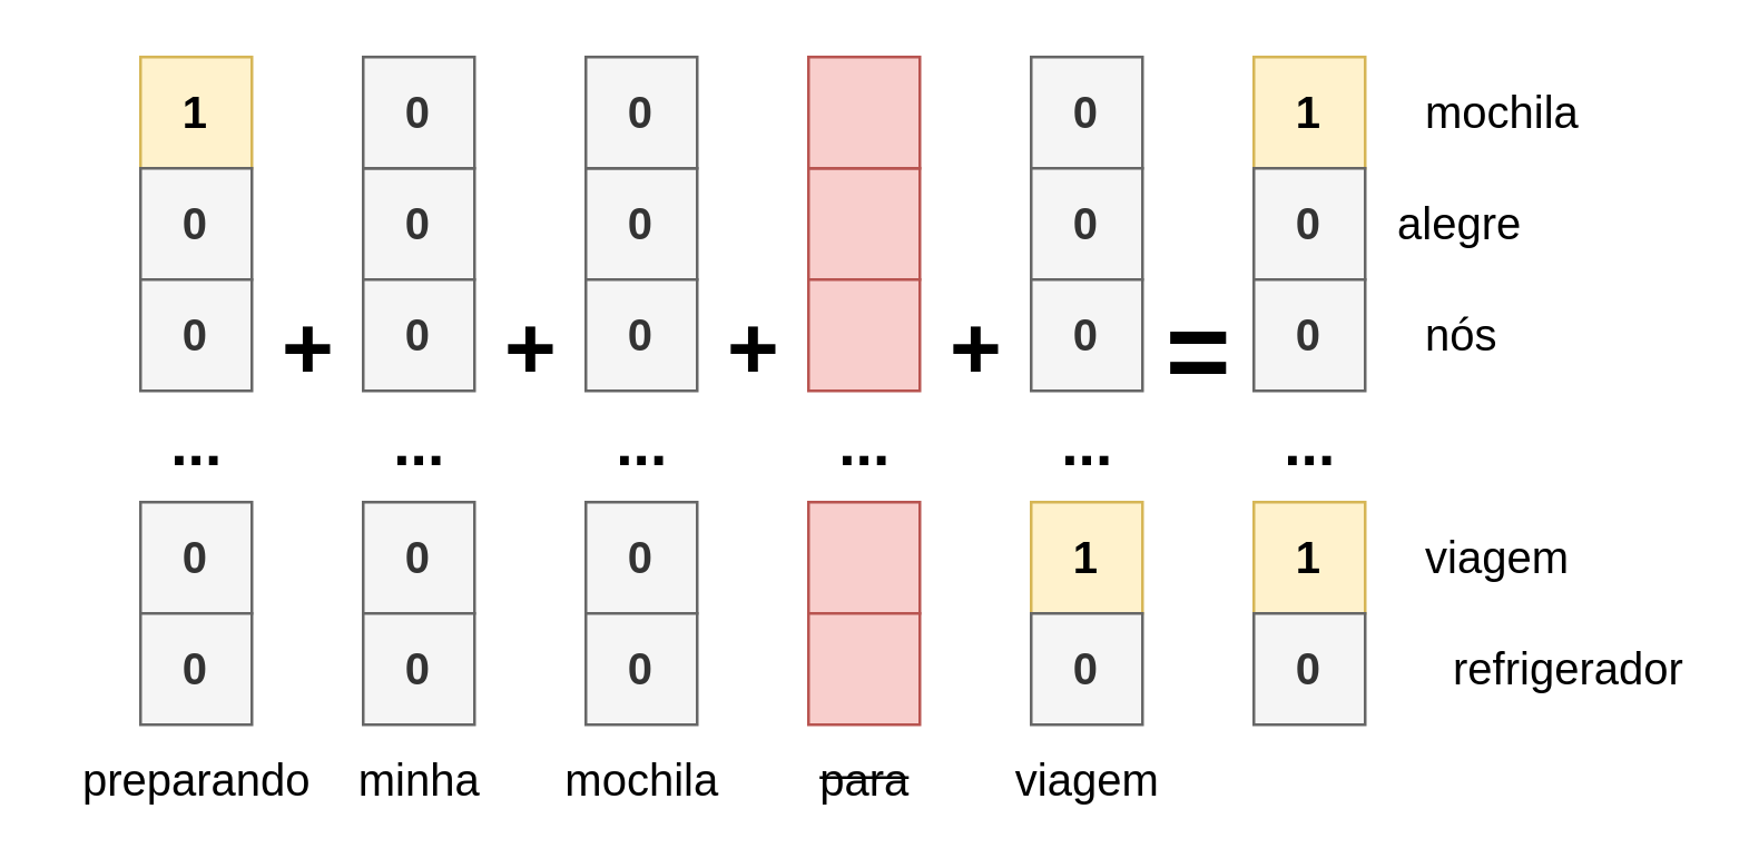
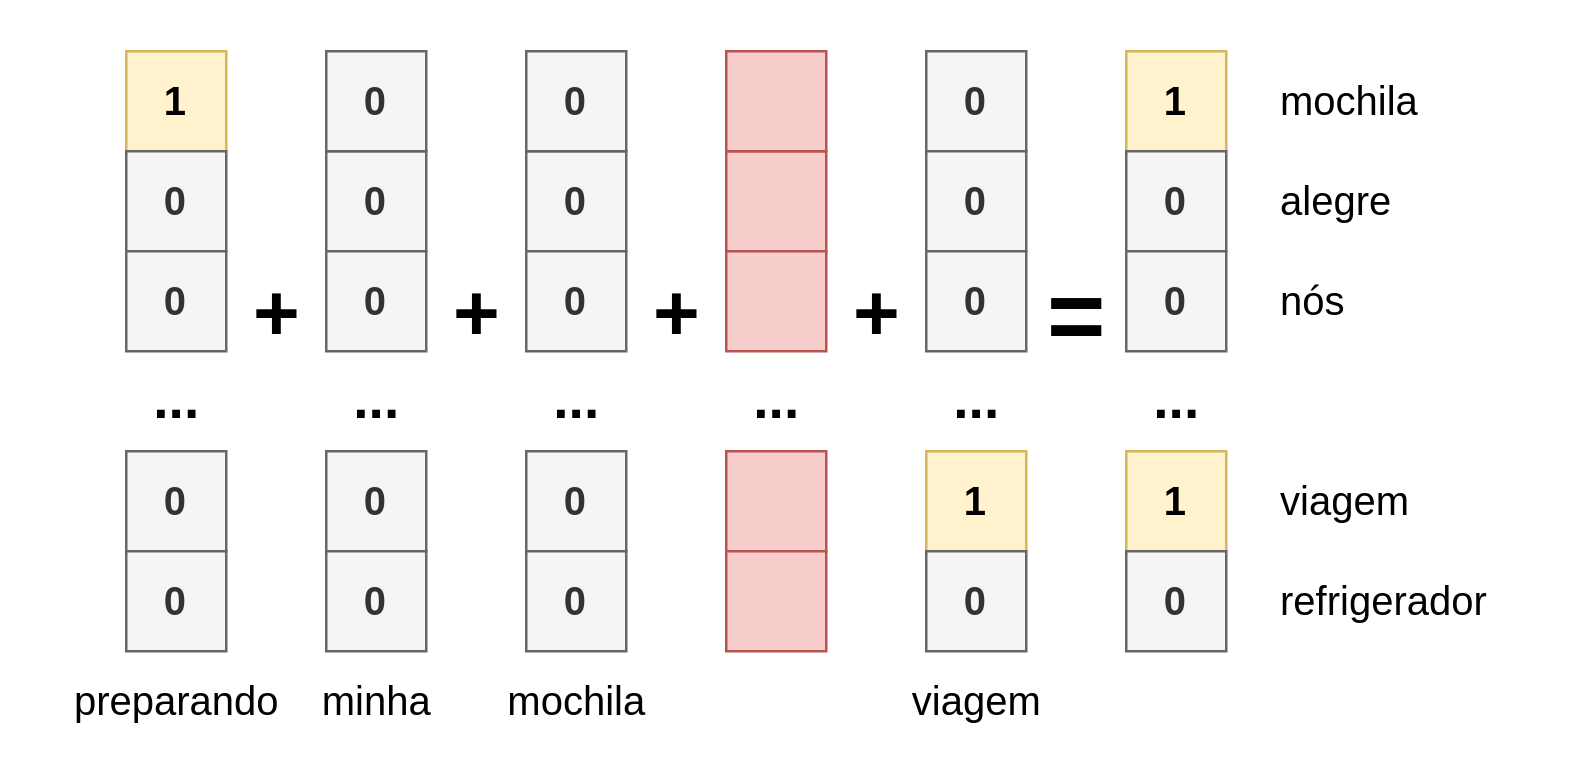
- <mxCell id="3" value="&lt;font style=&quot;font-size: 16px&quot;&gt;alegre&lt;/font&gt;" style="text;html=1;align=left;verticalAlign=middle;resizable=0;points=[];autosize=1;" vertex="1" parent="1"><mxGeometry x="500" y="70" width="60" height="20" as="geometry" /></mxCell>
+ <mxCell id="3" value="&lt;font style=&quot;font-size: 16px&quot;&gt;alegre&lt;/font&gt;" style="text;html=1;align=left;verticalAlign=middle;resizable=0;points=[];autosize=1;" vertex="1" parent="1"><mxGeometry x="510" y="70" width="60" height="20" as="geometry" /></mxCell>
- <mxCell id="5" value="&lt;font style=&quot;font-size: 16px&quot;&gt;refrigerador&lt;/font&gt;" style="text;html=1;align=left;verticalAlign=middle;resizable=0;points=[];autosize=1;" vertex="1" parent="1"><mxGeometry x="520" y="230" width="100" height="20" as="geometry" /></mxCell>
+ <mxCell id="5" value="&lt;font style=&quot;font-size: 16px&quot;&gt;refrigerador&lt;/font&gt;" style="text;html=1;align=left;verticalAlign=middle;resizable=0;points=[];autosize=1;" vertex="1" parent="1"><mxGeometry x="510" y="230" width="100" height="20" as="geometry" /></mxCell>
- <mxCell id="17" value="&lt;strike&gt;&lt;font style=&quot;font-size: 16px&quot;&gt;para&lt;/font&gt;&lt;/strike&gt;" style="text;html=1;align=center;verticalAlign=middle;resizable=0;points=[];autosize=1;" vertex="1" parent="1"><mxGeometry x="285" y="270" width="50" height="20" as="geometry" /></mxCell>
